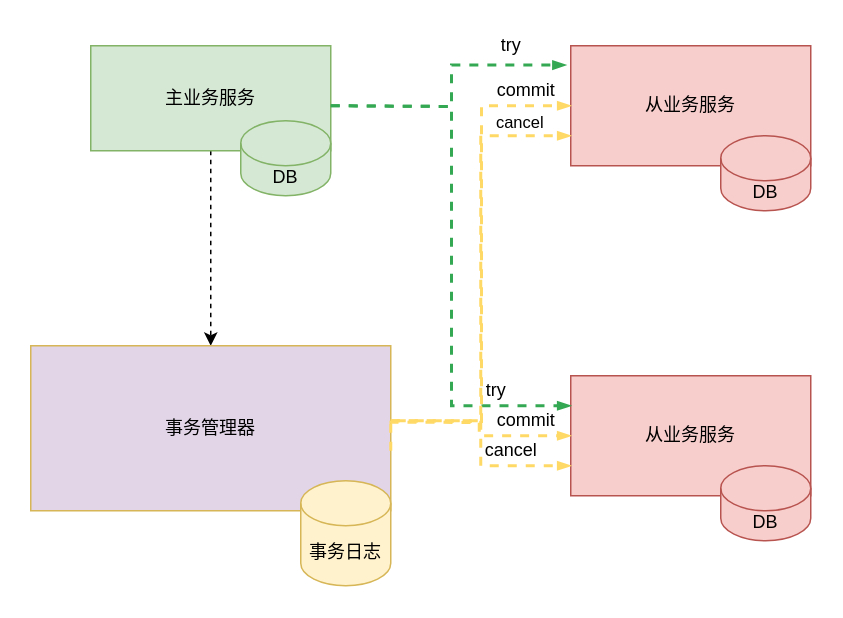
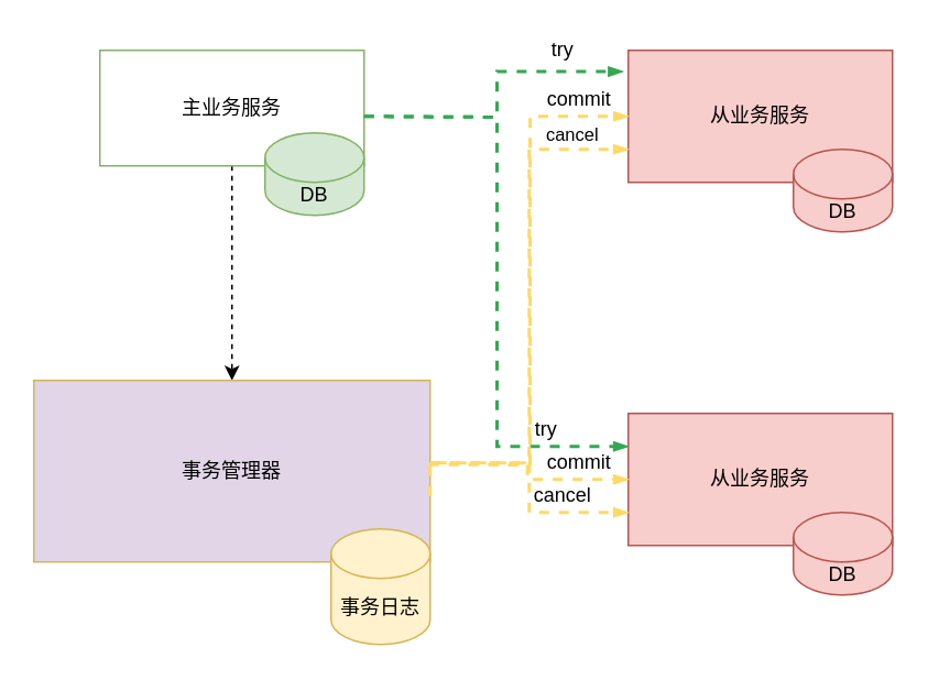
- <mxCell id="3" value="主业务服务" style="rounded=0;whiteSpace=wrap;html=1;fillColor=#d5e8d4;strokeColor=#82b366;" vertex="1" parent="1"><mxGeometry x="60" y="30" width="160" height="70" as="geometry" /></mxCell>
+ <mxCell id="3" value="主业务服务" style="rounded=0;whiteSpace=wrap;html=1;fillColor=#ffffff;strokeColor=#82b366;" vertex="1" parent="1"><mxGeometry x="60" y="30" width="160" height="70" as="geometry" /></mxCell>
